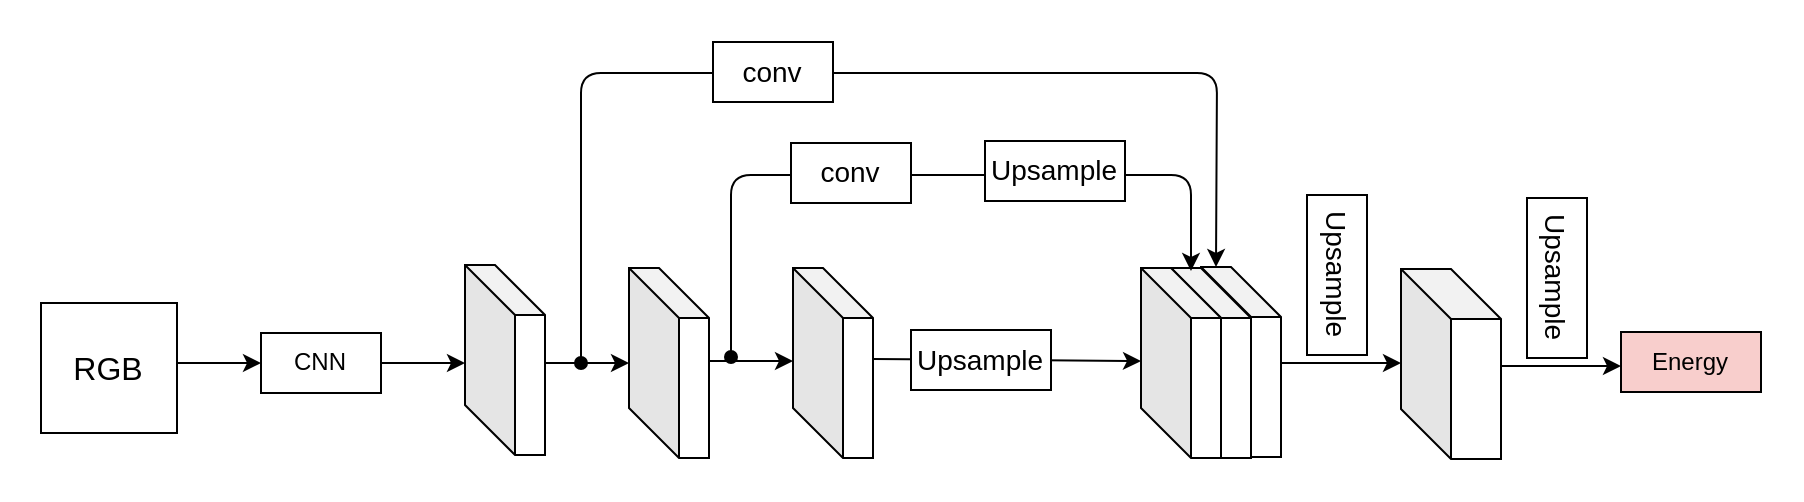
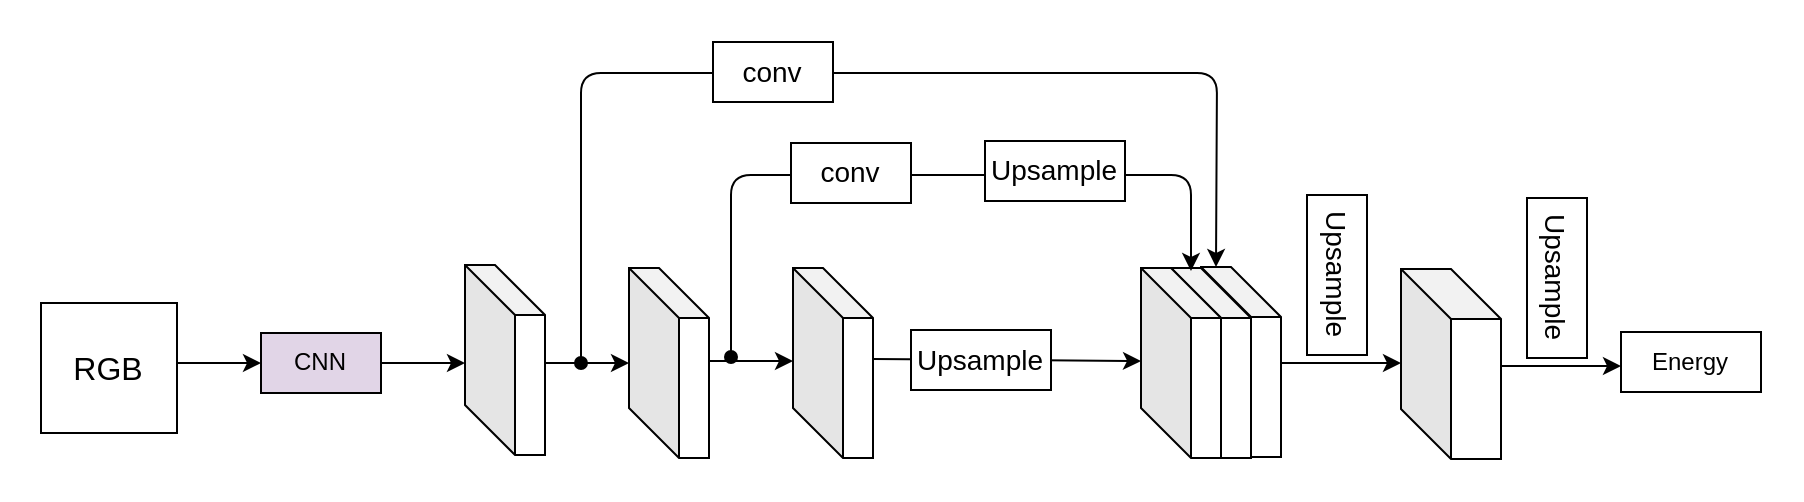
- <mxCell id="26" value="Energy" style="rounded=0;whiteSpace=wrap;html=1;fillColor=#f8cecc;" vertex="1" parent="1"><mxGeometry x="810" y="165.5" width="70" height="30" as="geometry" /></mxCell>
+ <mxCell id="26" value="Energy" style="rounded=0;whiteSpace=wrap;html=1;" vertex="1" parent="1"><mxGeometry x="810" y="165.5" width="70" height="30" as="geometry" /></mxCell>
- <mxCell id="4" value="CNN" style="rounded=0;whiteSpace=wrap;html=1;" vertex="1" parent="1"><mxGeometry x="130" y="166" width="60" height="30" as="geometry" /></mxCell>
+ <mxCell id="4" value="CNN" style="rounded=0;whiteSpace=wrap;html=1;fillColor=#e1d5e7;" vertex="1" parent="1"><mxGeometry x="130" y="166" width="60" height="30" as="geometry" /></mxCell>
